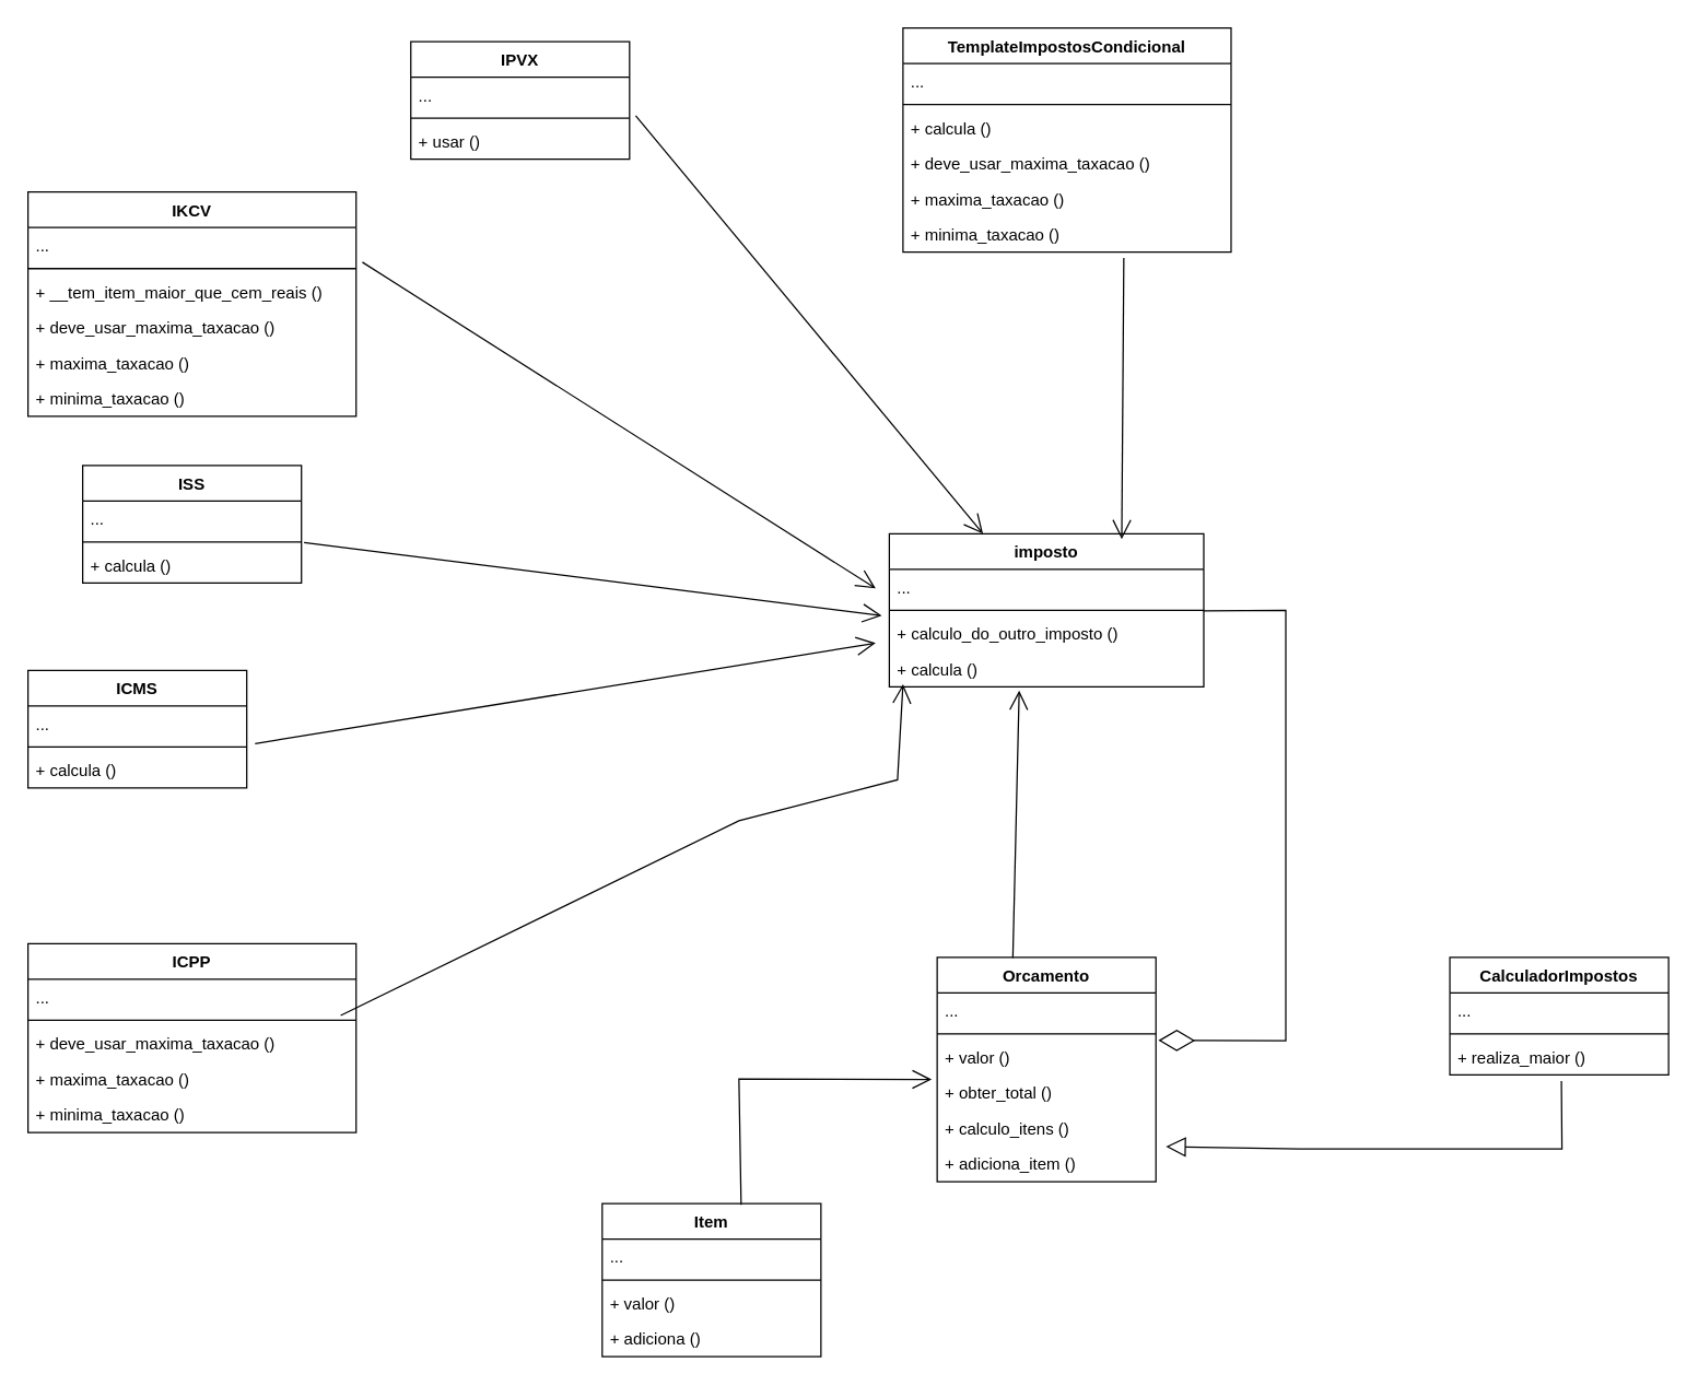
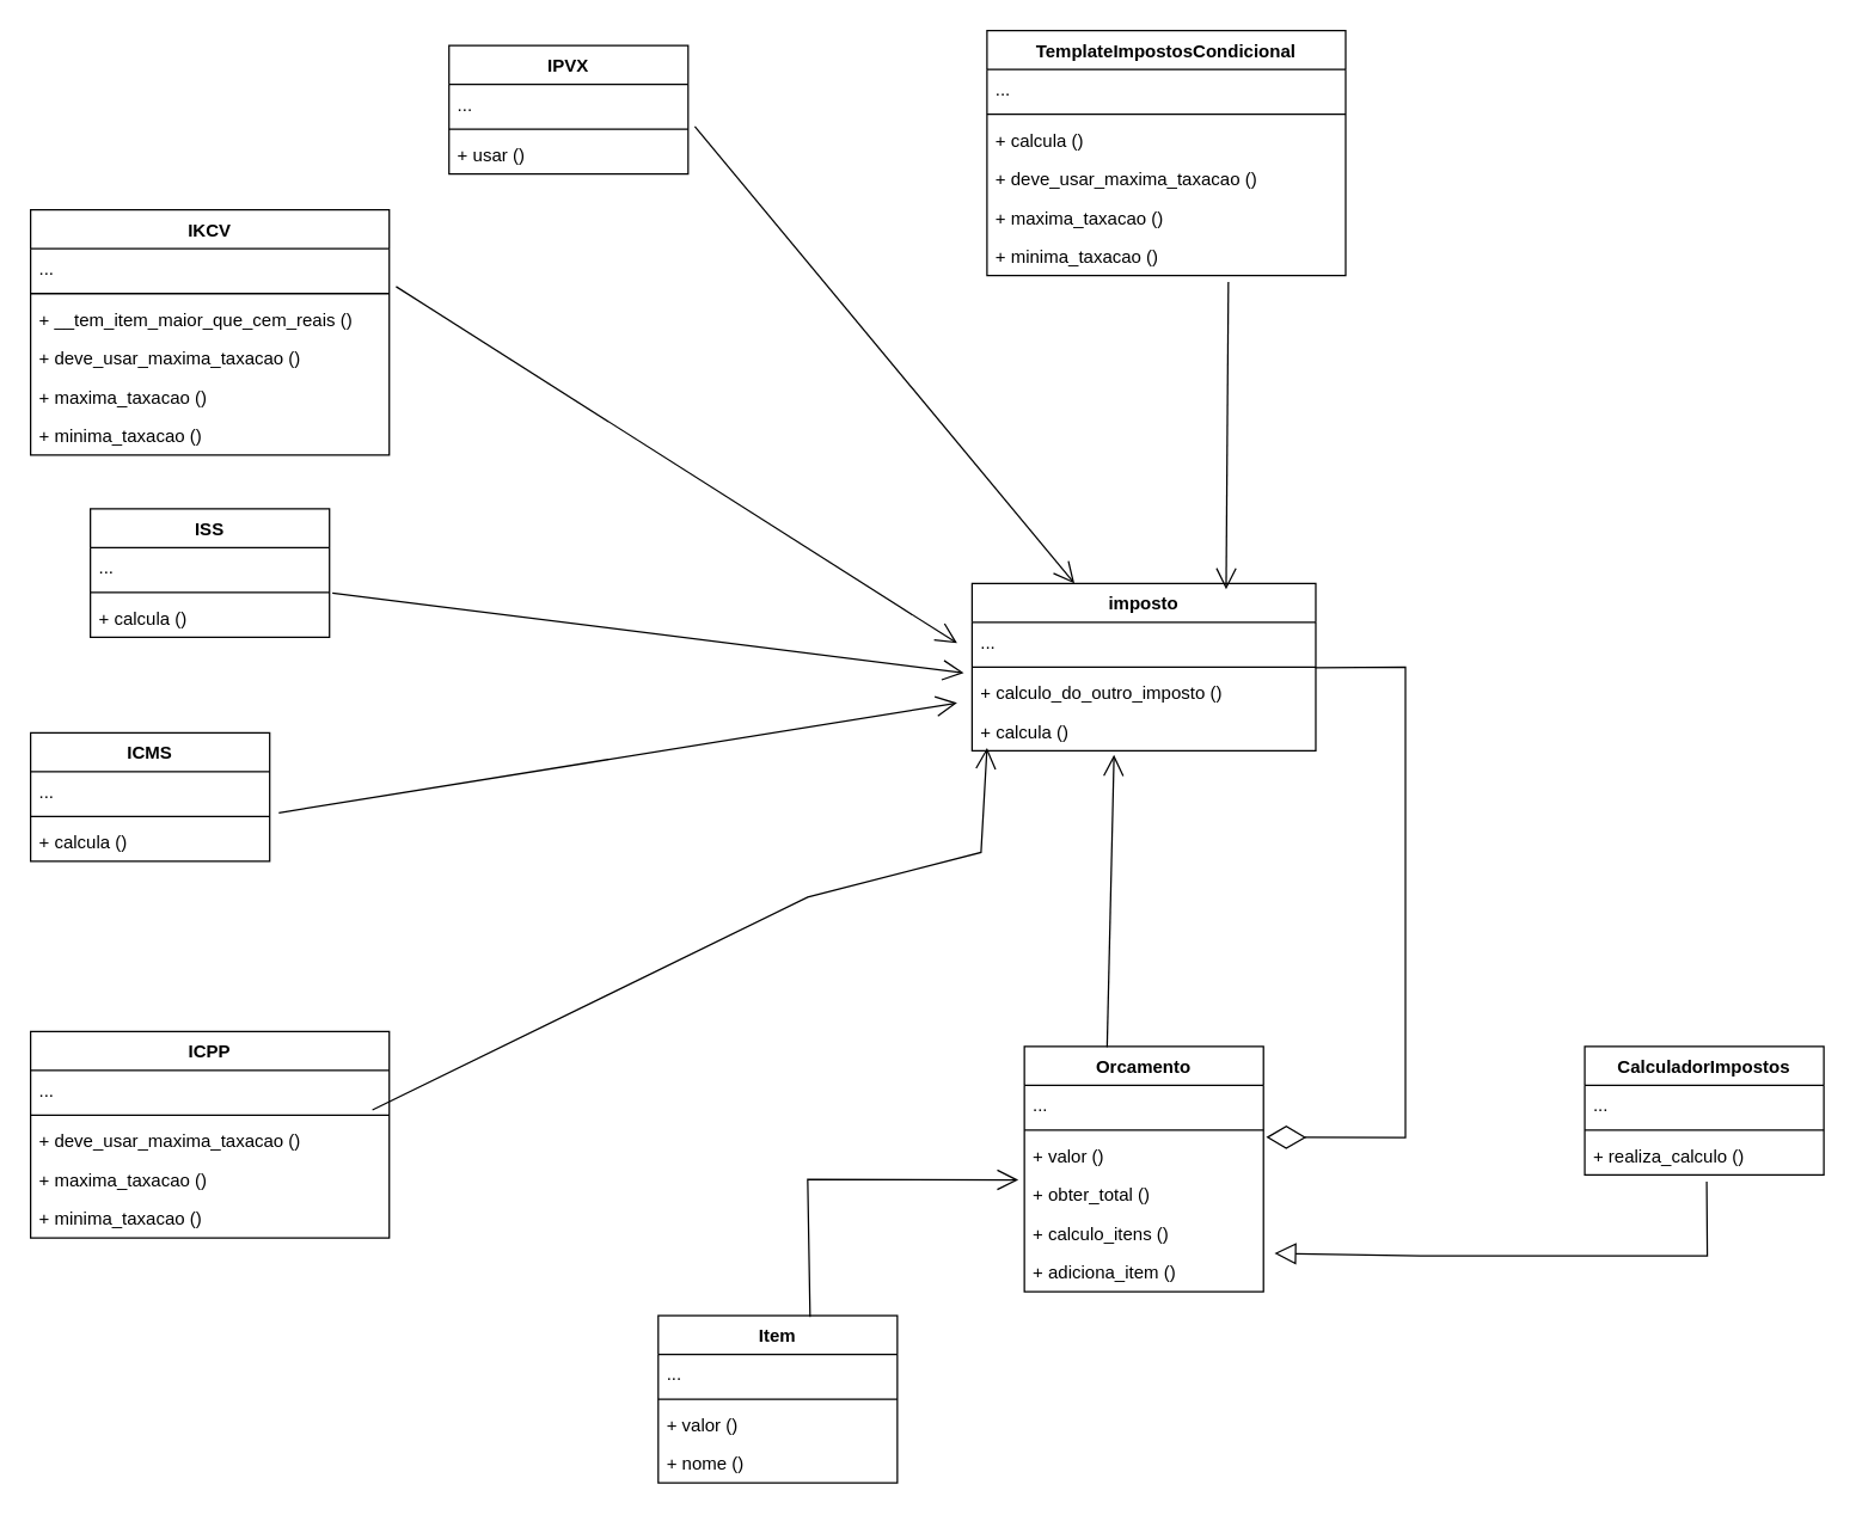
- <mxCell id="55" value="+ realiza_maior ()" style="text;strokeColor=none;fillColor=none;align=left;verticalAlign=top;spacingLeft=4;spacingRight=4;overflow=hidden;rotatable=0;points=[[0,0.5],[1,0.5]];portConstraint=eastwest;" vertex="1" parent="52"><mxGeometry y="60" width="160" height="26" as="geometry" /></mxCell>
+ <mxCell id="55" value="+ realiza_calculo ()" style="text;strokeColor=none;fillColor=none;align=left;verticalAlign=top;spacingLeft=4;spacingRight=4;overflow=hidden;rotatable=0;points=[[0,0.5],[1,0.5]];portConstraint=eastwest;" vertex="1" parent="52"><mxGeometry y="60" width="160" height="26" as="geometry" /></mxCell>
- <mxCell id="44" value="+ adiciona ()" style="text;strokeColor=none;fillColor=none;align=left;verticalAlign=top;spacingLeft=4;spacingRight=4;overflow=hidden;rotatable=0;points=[[0,0.5],[1,0.5]];portConstraint=eastwest;" vertex="1" parent="40"><mxGeometry y="86" width="160" height="26" as="geometry" /></mxCell>
+ <mxCell id="44" value="+ nome ()" style="text;strokeColor=none;fillColor=none;align=left;verticalAlign=top;spacingLeft=4;spacingRight=4;overflow=hidden;rotatable=0;points=[[0,0.5],[1,0.5]];portConstraint=eastwest;" vertex="1" parent="40"><mxGeometry y="86" width="160" height="26" as="geometry" /></mxCell>
